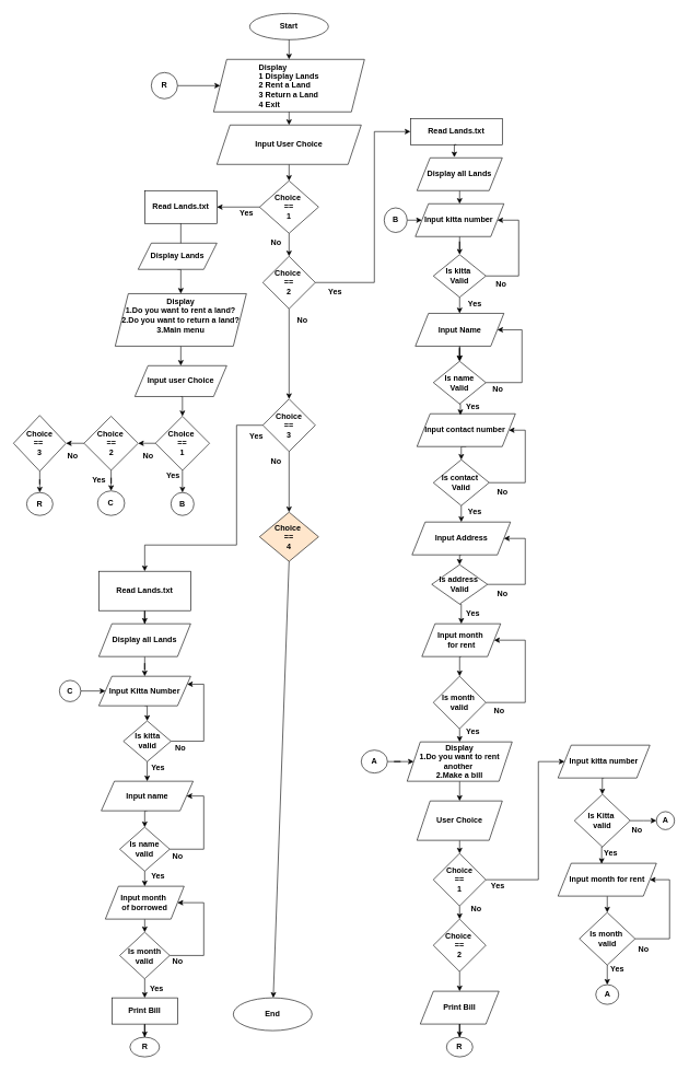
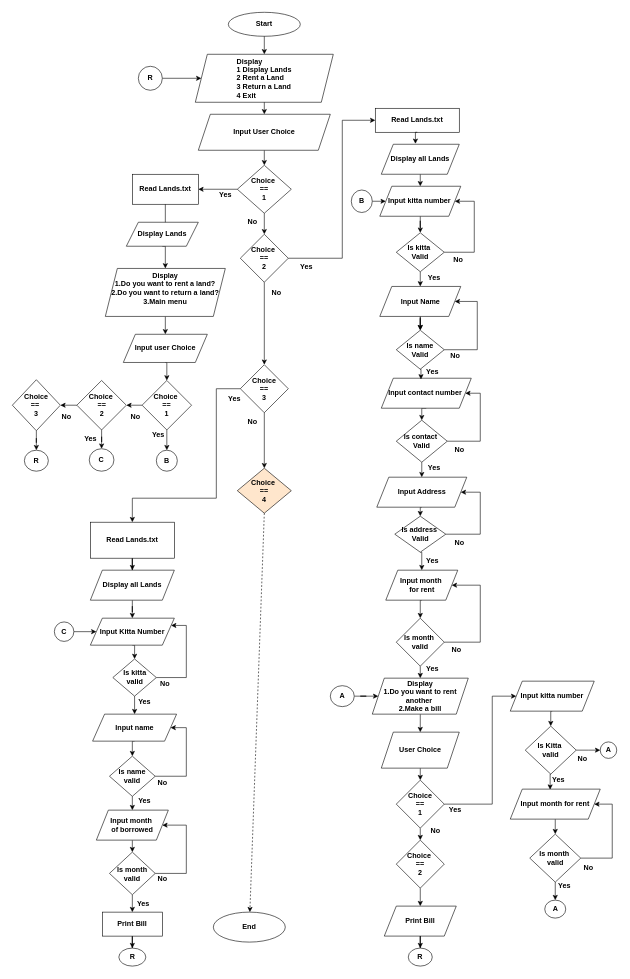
- <mxCell id="15" value="" style="endArrow=classic;html=1;rounded=0;exitX=0.5;exitY=1;exitDx=0;exitDy=0;" parent="1" source="14" target="16" edge="1"><mxGeometry width="50" height="50" relative="1" as="geometry"><mxPoint x="340" y="780" as="sourcePoint" /><mxPoint x="350" y="1050" as="targetPoint" /></mxGeometry></mxCell>
+ <mxCell id="15" value="" style="endArrow=classic;html=1;rounded=0;exitX=0.5;exitY=1;exitDx=0;exitDy=0;dashed=1;" parent="1" source="14" target="16" edge="1"><mxGeometry width="50" height="50" relative="1" as="geometry"><mxPoint x="340" y="780" as="sourcePoint" /><mxPoint x="350" y="1050" as="targetPoint" /></mxGeometry></mxCell>
